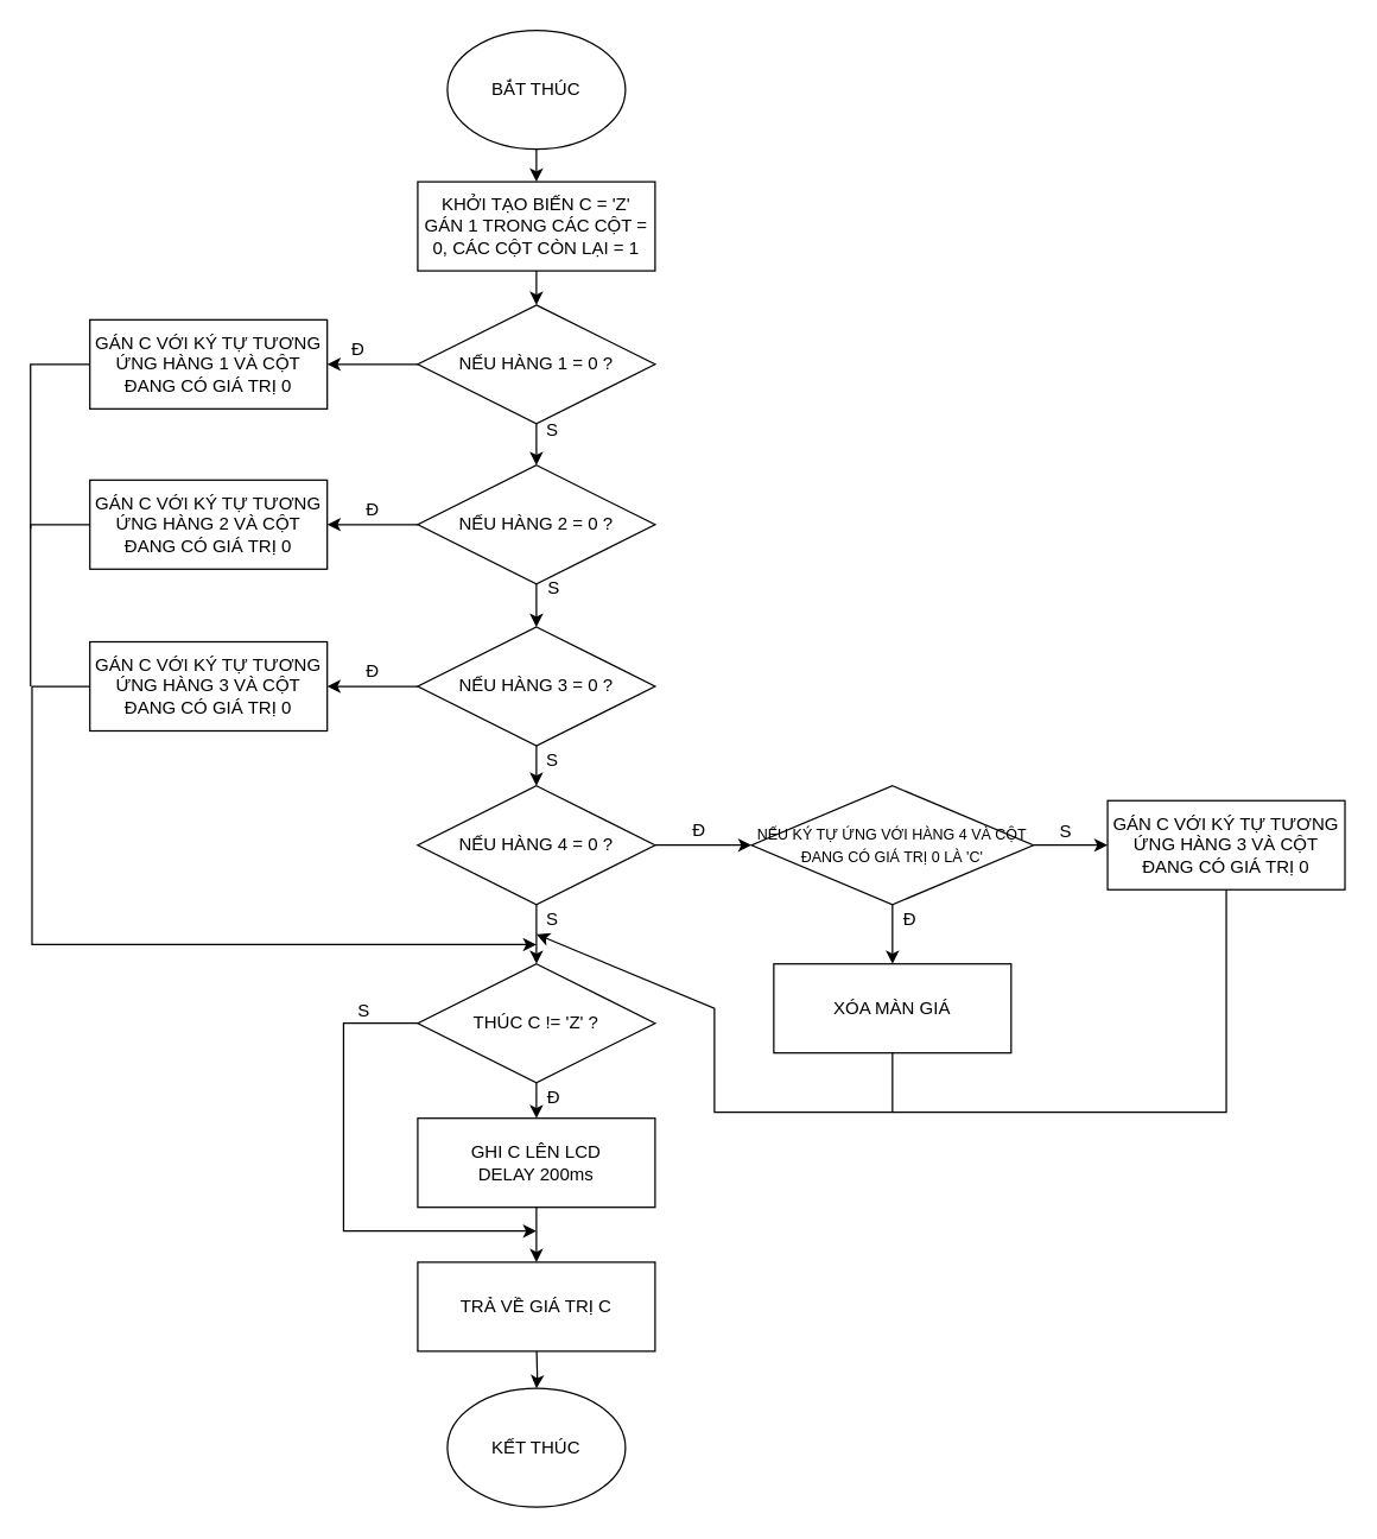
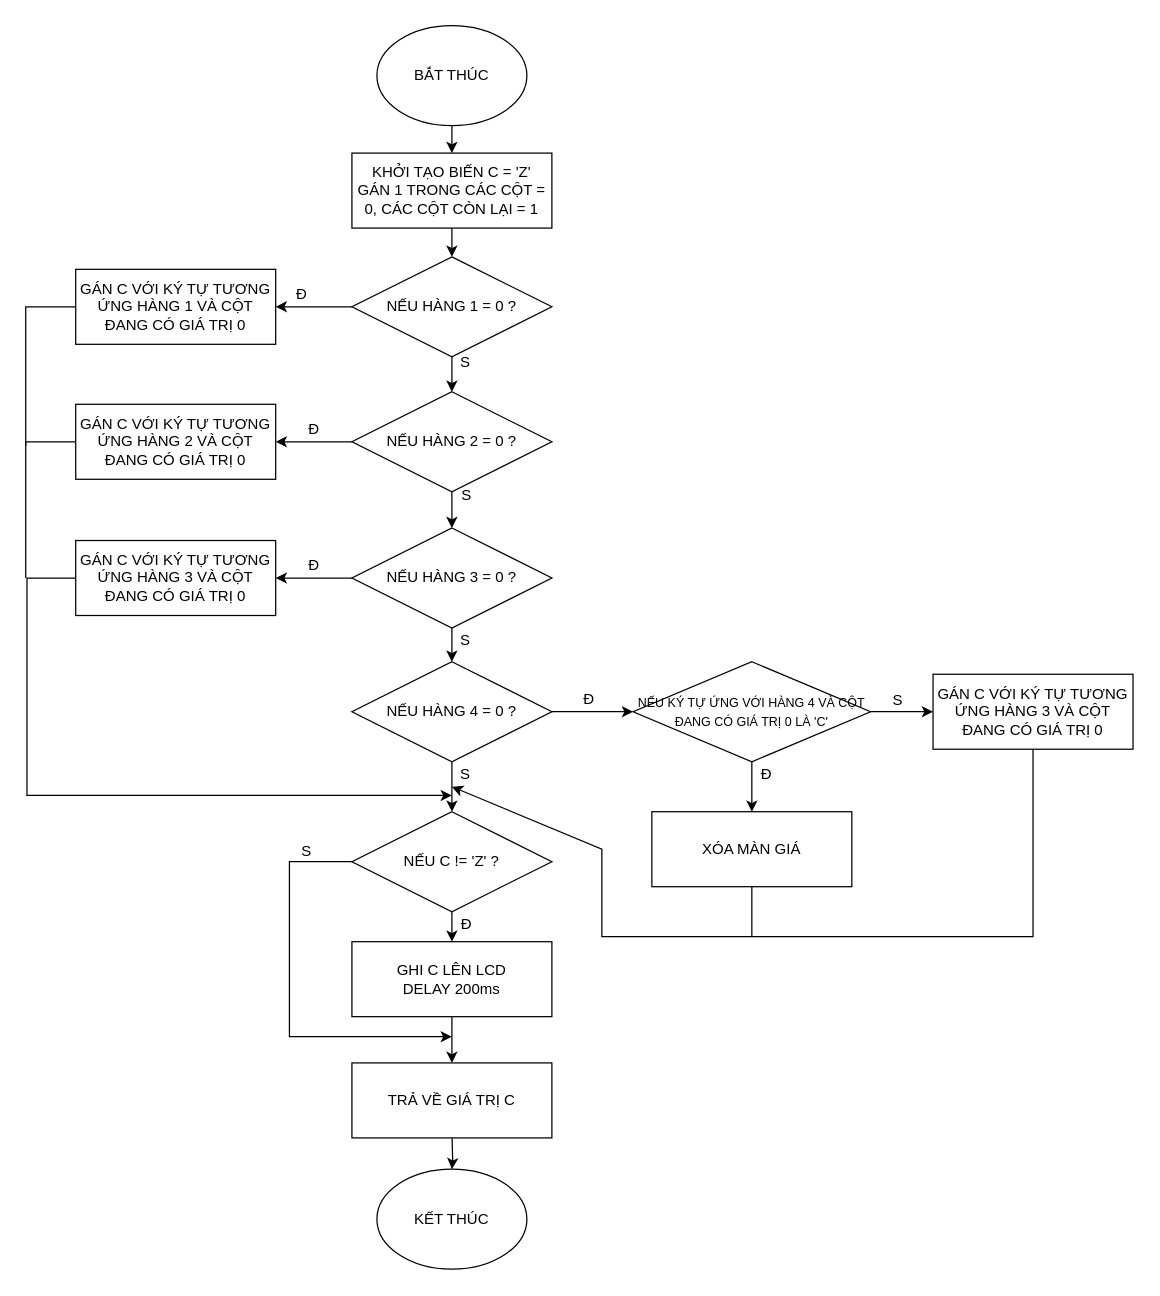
- <mxCell id="22" value="THÚC C != 'Z' ?" style="rhombus;whiteSpace=wrap;html=1;" parent="1" vertex="1"><mxGeometry x="281" y="649" width="160" height="80" as="geometry" /></mxCell>
+ <mxCell id="22" value="NẾU C != 'Z' ?" style="rhombus;whiteSpace=wrap;html=1;" parent="1" vertex="1"><mxGeometry x="281" y="649" width="160" height="80" as="geometry" /></mxCell>
